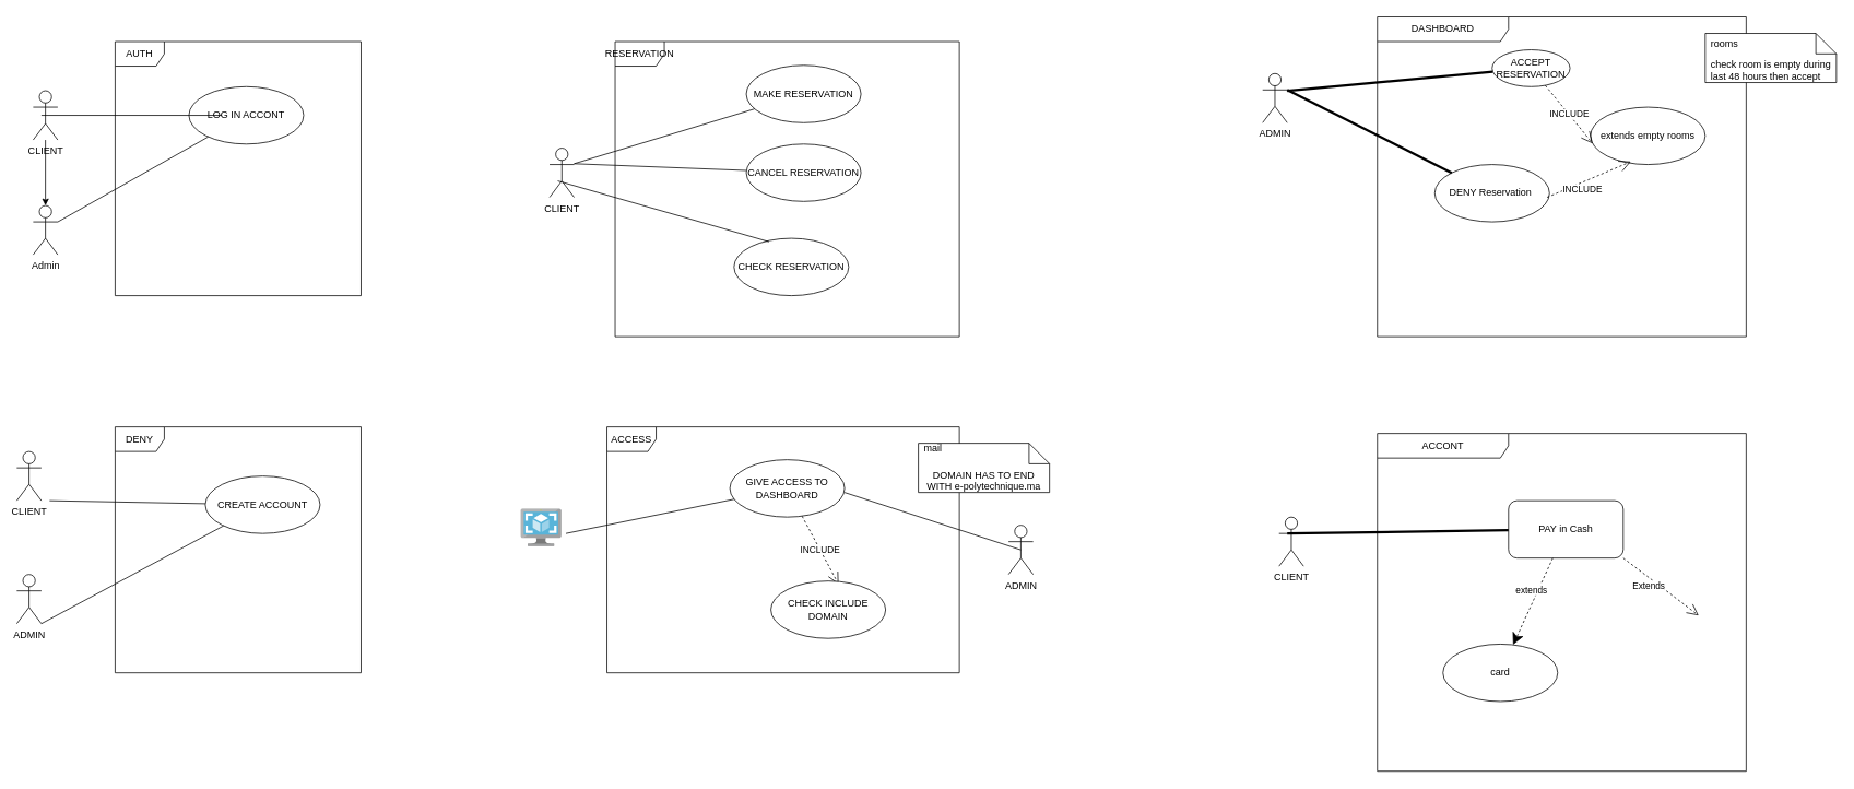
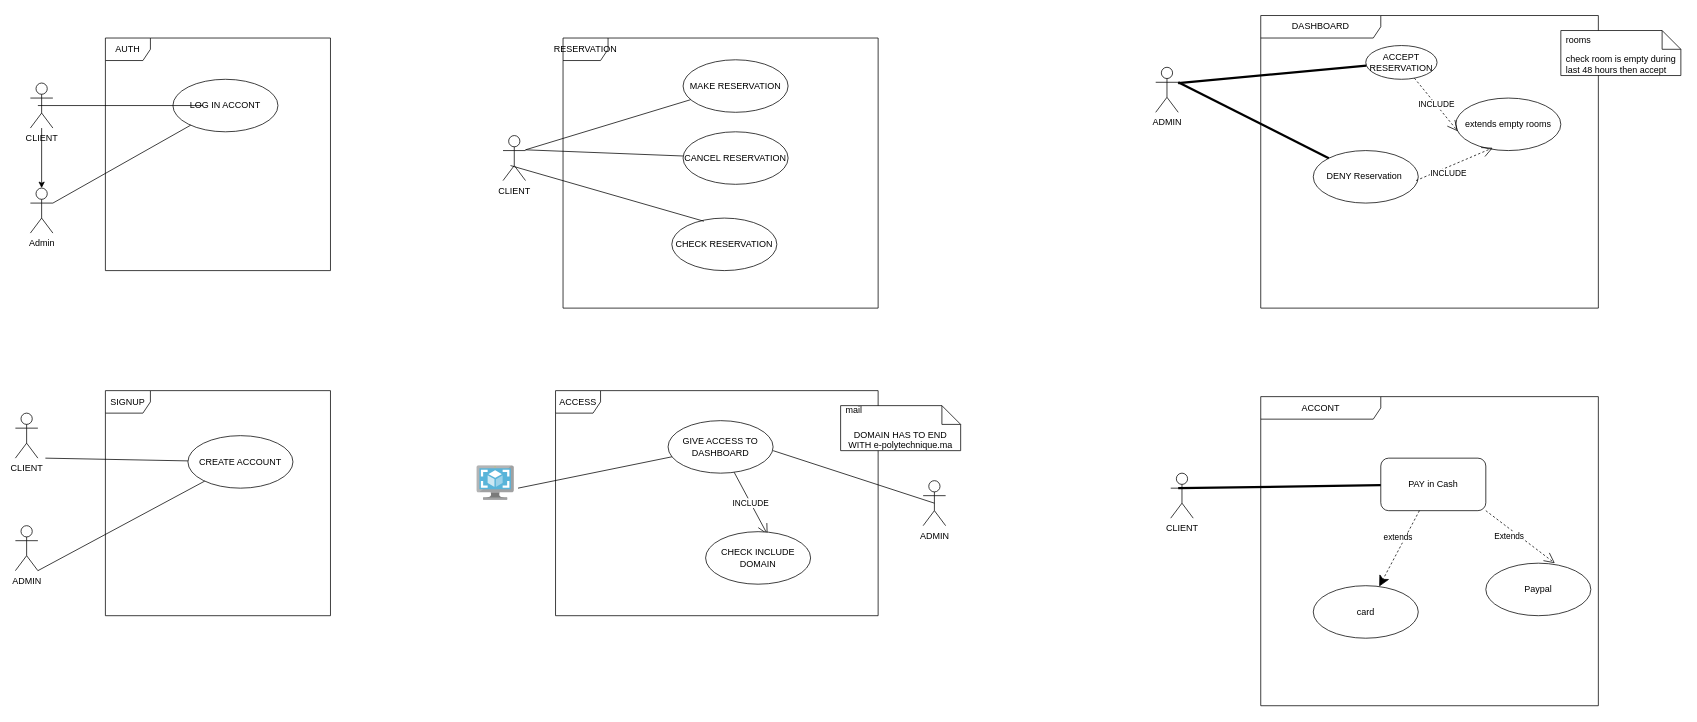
- <mxCell id="9" value="DENY" style="shape=umlFrame;whiteSpace=wrap;html=1;pointerEvents=0;" vertex="1" parent="1"><mxGeometry x="140" y="520" width="300" height="300" as="geometry" /></mxCell>
+ <mxCell id="9" value="SIGNUP" style="shape=umlFrame;whiteSpace=wrap;html=1;pointerEvents=0;" vertex="1" parent="1"><mxGeometry x="140" y="520" width="300" height="300" as="geometry" /></mxCell>
- <mxCell id="26" value="INCLUDE" style="endArrow=open;endSize=12;dashed=1;html=1;rounded=0;entryX=0.59;entryY=0.057;entryDx=0;entryDy=0;entryPerimeter=0;" edge="1" parent="1" source="25" target="27"><mxGeometry width="160" relative="1" as="geometry"><mxPoint x="875" y="678" as="sourcePoint" /><mxPoint x="1035" y="678" as="targetPoint" /></mxGeometry></mxCell>
+ <mxCell id="26" value="INCLUDE" style="endArrow=open;endSize=12;dashed=0;html=1;rounded=0;entryX=0.59;entryY=0.057;entryDx=0;entryDy=0;entryPerimeter=0;" edge="1" parent="1" source="25" target="27"><mxGeometry width="160" relative="1" as="geometry"><mxPoint x="875" y="678" as="sourcePoint" /><mxPoint x="1035" y="678" as="targetPoint" /></mxGeometry></mxCell>
+ <mxCell id="49" value="Paypal" style="ellipse;whiteSpace=wrap;html=1;" vertex="1" parent="44"><mxGeometry x="300" y="222" width="140" height="70" as="geometry" /></mxCell>
- <mxCell id="47" value="card" style="ellipse;whiteSpace=wrap;html=1;" vertex="1" parent="44"><mxGeometry x="80" y="257" width="140" height="70" as="geometry" /></mxCell>
+ <mxCell id="47" value="card" style="ellipse;whiteSpace=wrap;html=1;" vertex="1" parent="44"><mxGeometry x="70" y="252.0" width="140" height="70" as="geometry" /></mxCell>
